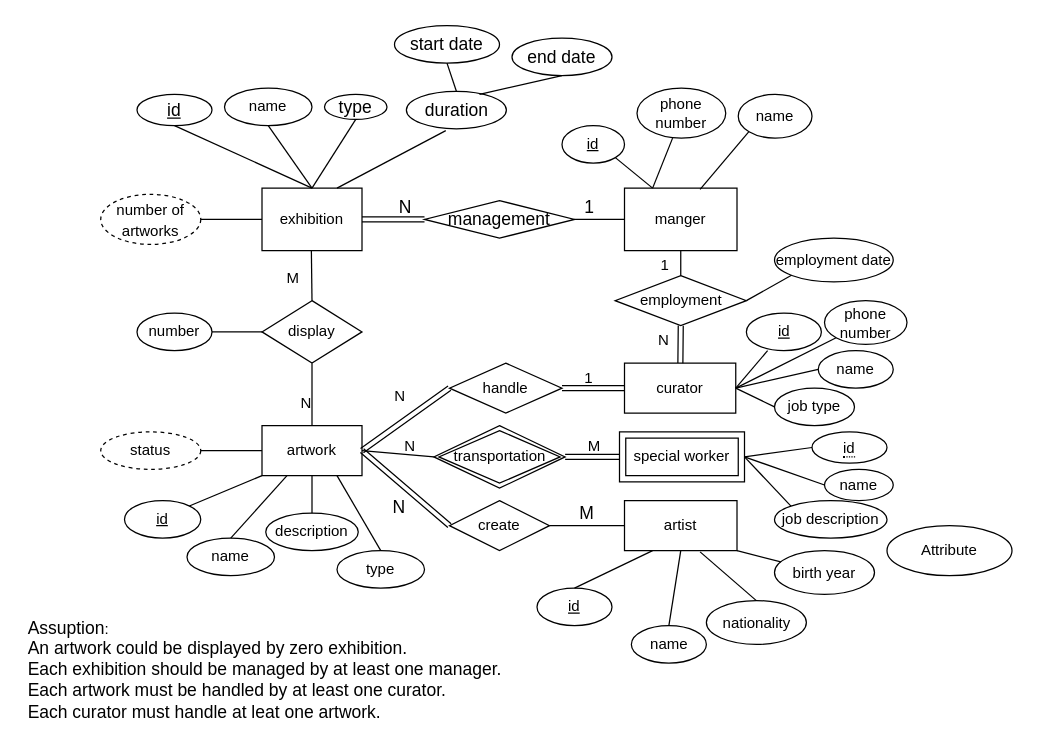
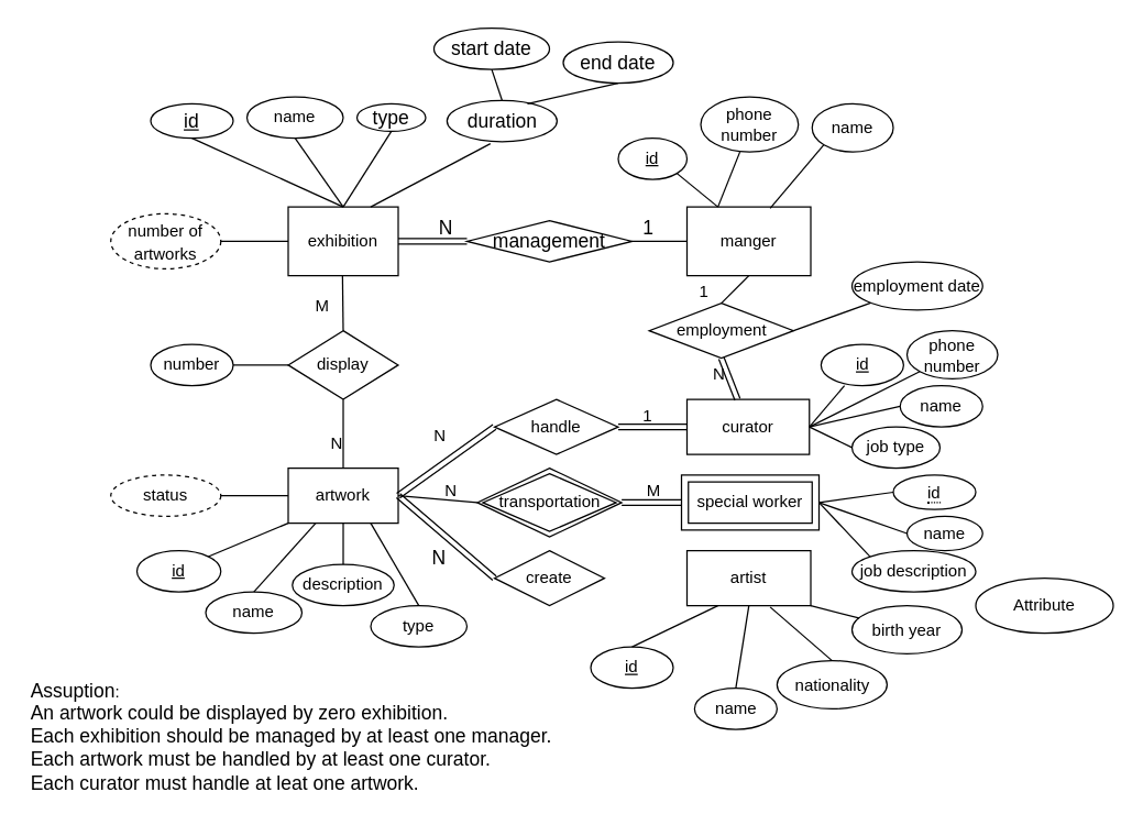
- <mxCell id="64" value="employment" style="shape=rhombus;perimeter=rhombusPerimeter;whiteSpace=wrap;html=1;align=center;fontSize=12;" vertex="1" parent="1"><mxGeometry x="491.5" y="220" width="105" height="40" as="geometry" /></mxCell>
+ <mxCell id="64" value="employment" style="shape=rhombus;perimeter=rhombusPerimeter;whiteSpace=wrap;html=1;align=center;fontSize=12;" vertex="1" parent="1"><mxGeometry x="471.5" y="220" width="105" height="40" as="geometry" /></mxCell>
- <mxCell id="19" value="" style="endArrow=none;html=1;rounded=0;fontSize=14;entryX=0;entryY=0.5;entryDx=0;entryDy=0;exitX=1;exitY=0.5;exitDx=0;exitDy=0;" edge="1" parent="1" source="11" target="6"><mxGeometry relative="1" as="geometry"><mxPoint x="449" y="360" as="sourcePoint" /><mxPoint x="509" y="360" as="targetPoint" /></mxGeometry></mxCell>
- <mxCell id="20" value="M" style="resizable=0;html=1;align=right;verticalAlign=bottom;fontSize=14;" connectable="0" vertex="1" parent="19"><mxGeometry x="1" relative="1" as="geometry"><mxPoint x="-24" as="offset" /></mxGeometry></mxCell>
